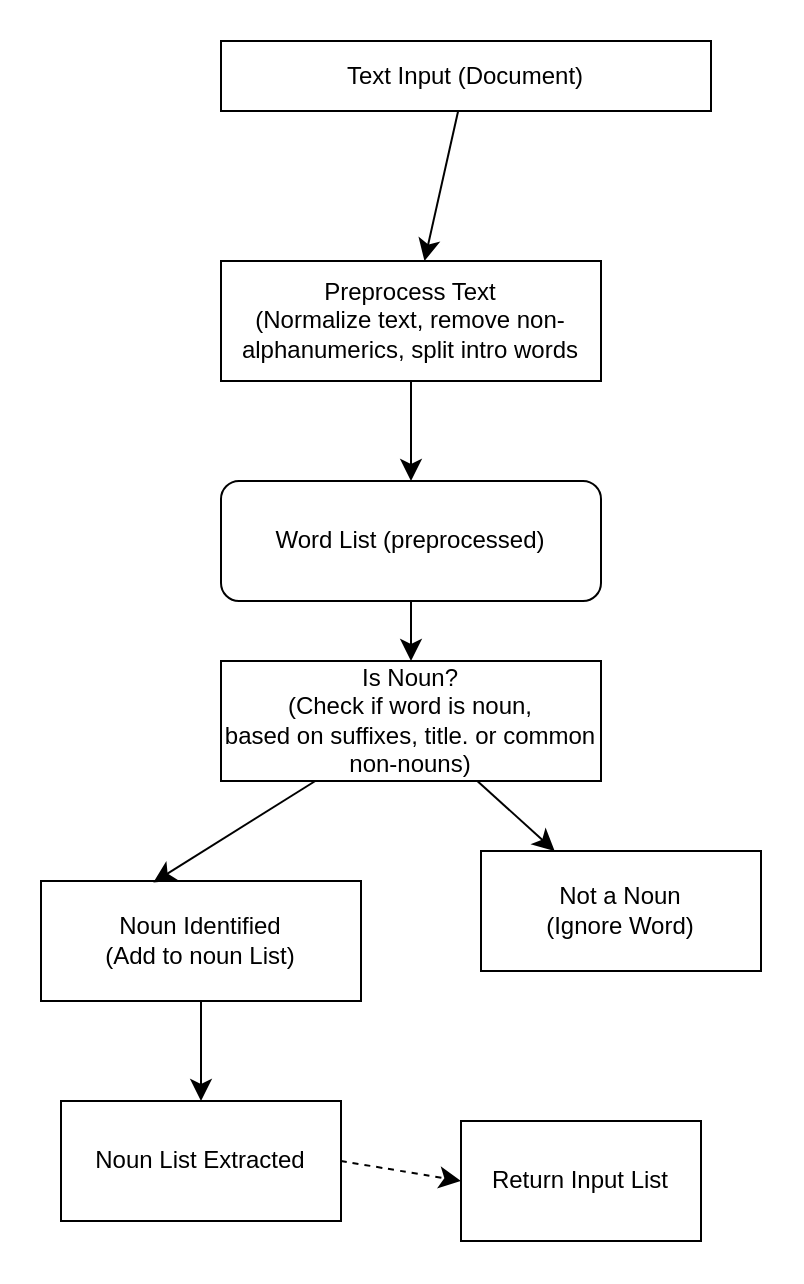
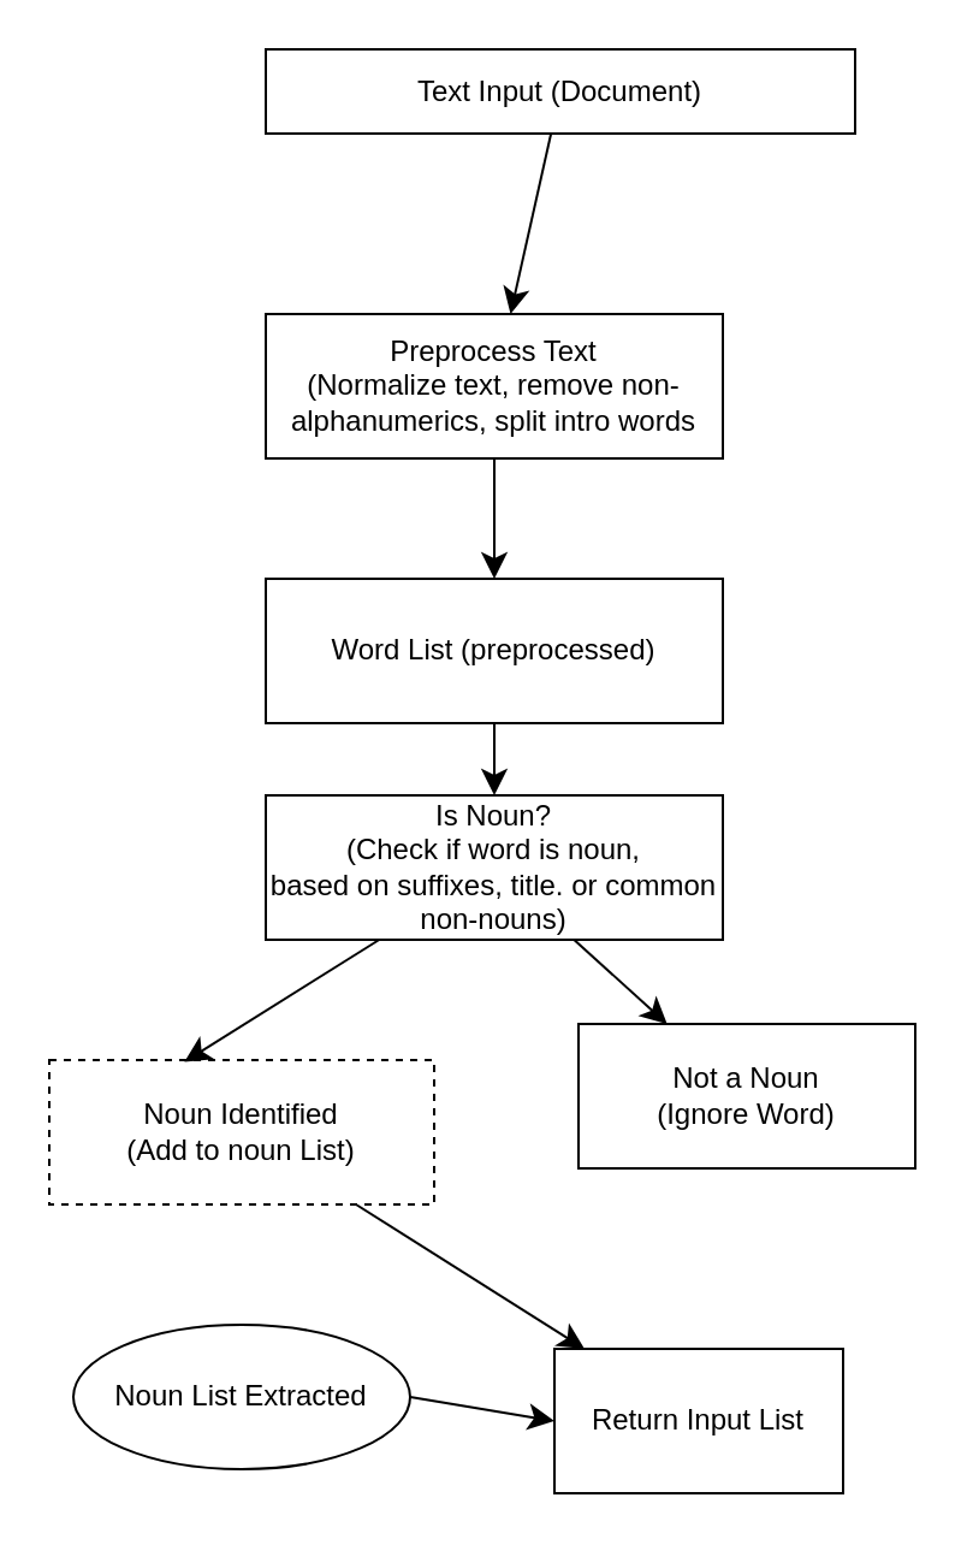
- <mxCell id="7" value="Word List (preprocessed)" style="whiteSpace=wrap;html=1;rounded=1;" vertex="1" parent="1"><mxGeometry x="110" y="240" width="190" height="60" as="geometry" /></mxCell>
+ <mxCell id="7" value="Word List (preprocessed)" style="rounded=0;whiteSpace=wrap;html=1;" vertex="1" parent="1"><mxGeometry x="110" y="240" width="190" height="60" as="geometry" /></mxCell>
- <mxCell id="11" value="Noun Identified&lt;div&gt;(Add to noun List)&lt;/div&gt;" style="rounded=0;whiteSpace=wrap;html=1;" vertex="1" parent="1"><mxGeometry x="20" y="440" width="160" height="60" as="geometry" /></mxCell>
+ <mxCell id="11" value="Noun Identified&lt;div&gt;(Add to noun List)&lt;/div&gt;" style="rounded=0;whiteSpace=wrap;html=1;dashed=1;" vertex="1" parent="1"><mxGeometry x="20" y="440" width="160" height="60" as="geometry" /></mxCell>
- <mxCell id="10" style="edgeStyle=none;curved=1;rounded=0;orthogonalLoop=1;jettySize=auto;html=1;fontSize=12;startSize=8;endSize=8;" edge="1" parent="1" source="11" target="14"><mxGeometry relative="1" as="geometry" /></mxCell>
+ <mxCell id="10" style="edgeStyle=none;curved=1;rounded=0;orthogonalLoop=1;jettySize=auto;html=1;fontSize=12;startSize=8;endSize=8;" edge="1" parent="1" source="11" target="15"><mxGeometry relative="1" as="geometry" /></mxCell>
- <mxCell id="14" value="Noun List Extracted" style="rounded=0;whiteSpace=wrap;html=1;" vertex="1" parent="1"><mxGeometry x="30" y="550" width="140" height="60" as="geometry" /></mxCell>
+ <mxCell id="14" value="Noun List Extracted" style="ellipse;whiteSpace=wrap;html=1;" vertex="1" parent="1"><mxGeometry x="30" y="550" width="140" height="60" as="geometry" /></mxCell>
- <mxCell id="13" style="edgeStyle=none;curved=1;rounded=0;orthogonalLoop=1;jettySize=auto;html=1;exitX=1;exitY=0.5;exitDx=0;exitDy=0;entryX=0;entryY=0.5;entryDx=0;entryDy=0;fontSize=12;startSize=8;endSize=8;dashed=1;" edge="1" parent="1" source="14" target="15"><mxGeometry relative="1" as="geometry" /></mxCell>
+ <mxCell id="13" style="edgeStyle=none;curved=1;rounded=0;orthogonalLoop=1;jettySize=auto;html=1;exitX=1;exitY=0.5;exitDx=0;exitDy=0;entryX=0;entryY=0.5;entryDx=0;entryDy=0;fontSize=12;startSize=8;endSize=8;" edge="1" parent="1" source="14" target="15"><mxGeometry relative="1" as="geometry" /></mxCell>
